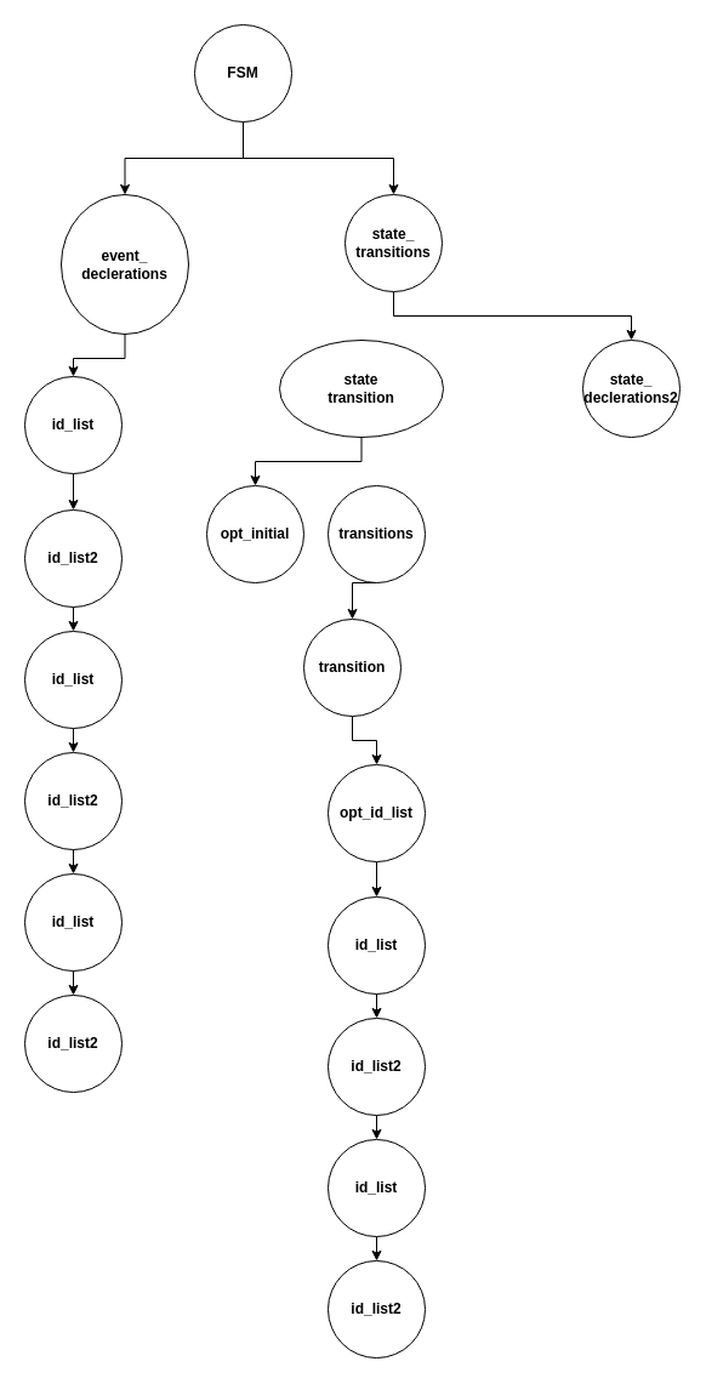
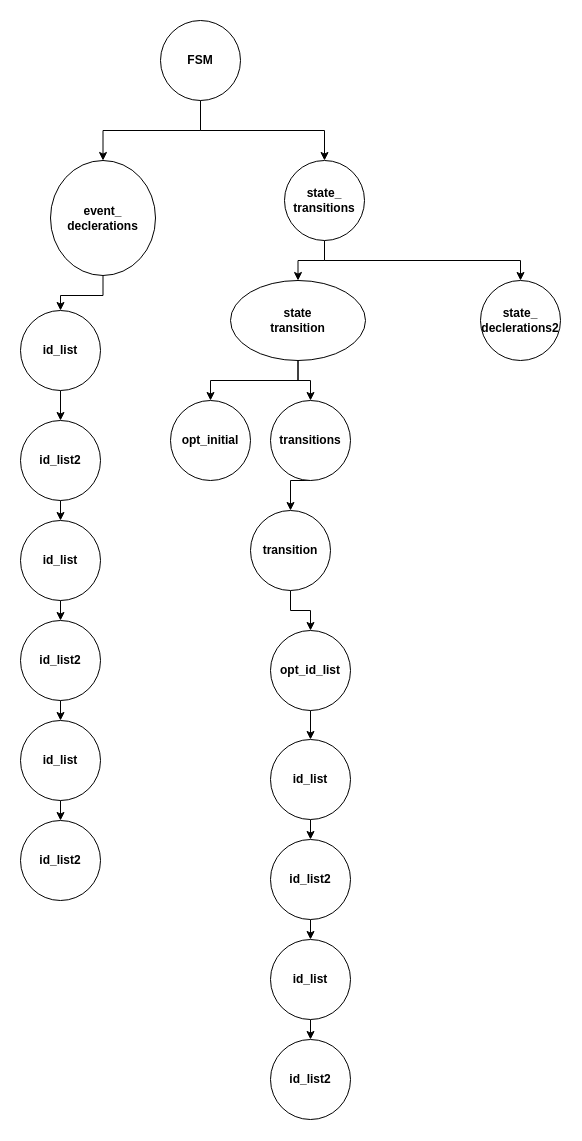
+ <mxCell id="7" style="edgeStyle=orthogonalEdgeStyle;rounded=0;orthogonalLoop=1;jettySize=auto;html=1;exitX=0.5;exitY=1;exitDx=0;exitDy=0;entryX=0.5;entryY=0;entryDx=0;entryDy=0;" edge="1" parent="1" source="9" target="23"><mxGeometry relative="1" as="geometry" /></mxCell>
+ <mxCell id="22" style="edgeStyle=orthogonalEdgeStyle;rounded=0;orthogonalLoop=1;jettySize=auto;html=1;exitX=0.5;exitY=1;exitDx=0;exitDy=0;entryX=0.5;entryY=0;entryDx=0;entryDy=0;" edge="1" parent="1" source="23" target="27"><mxGeometry relative="1" as="geometry" /></mxCell>
